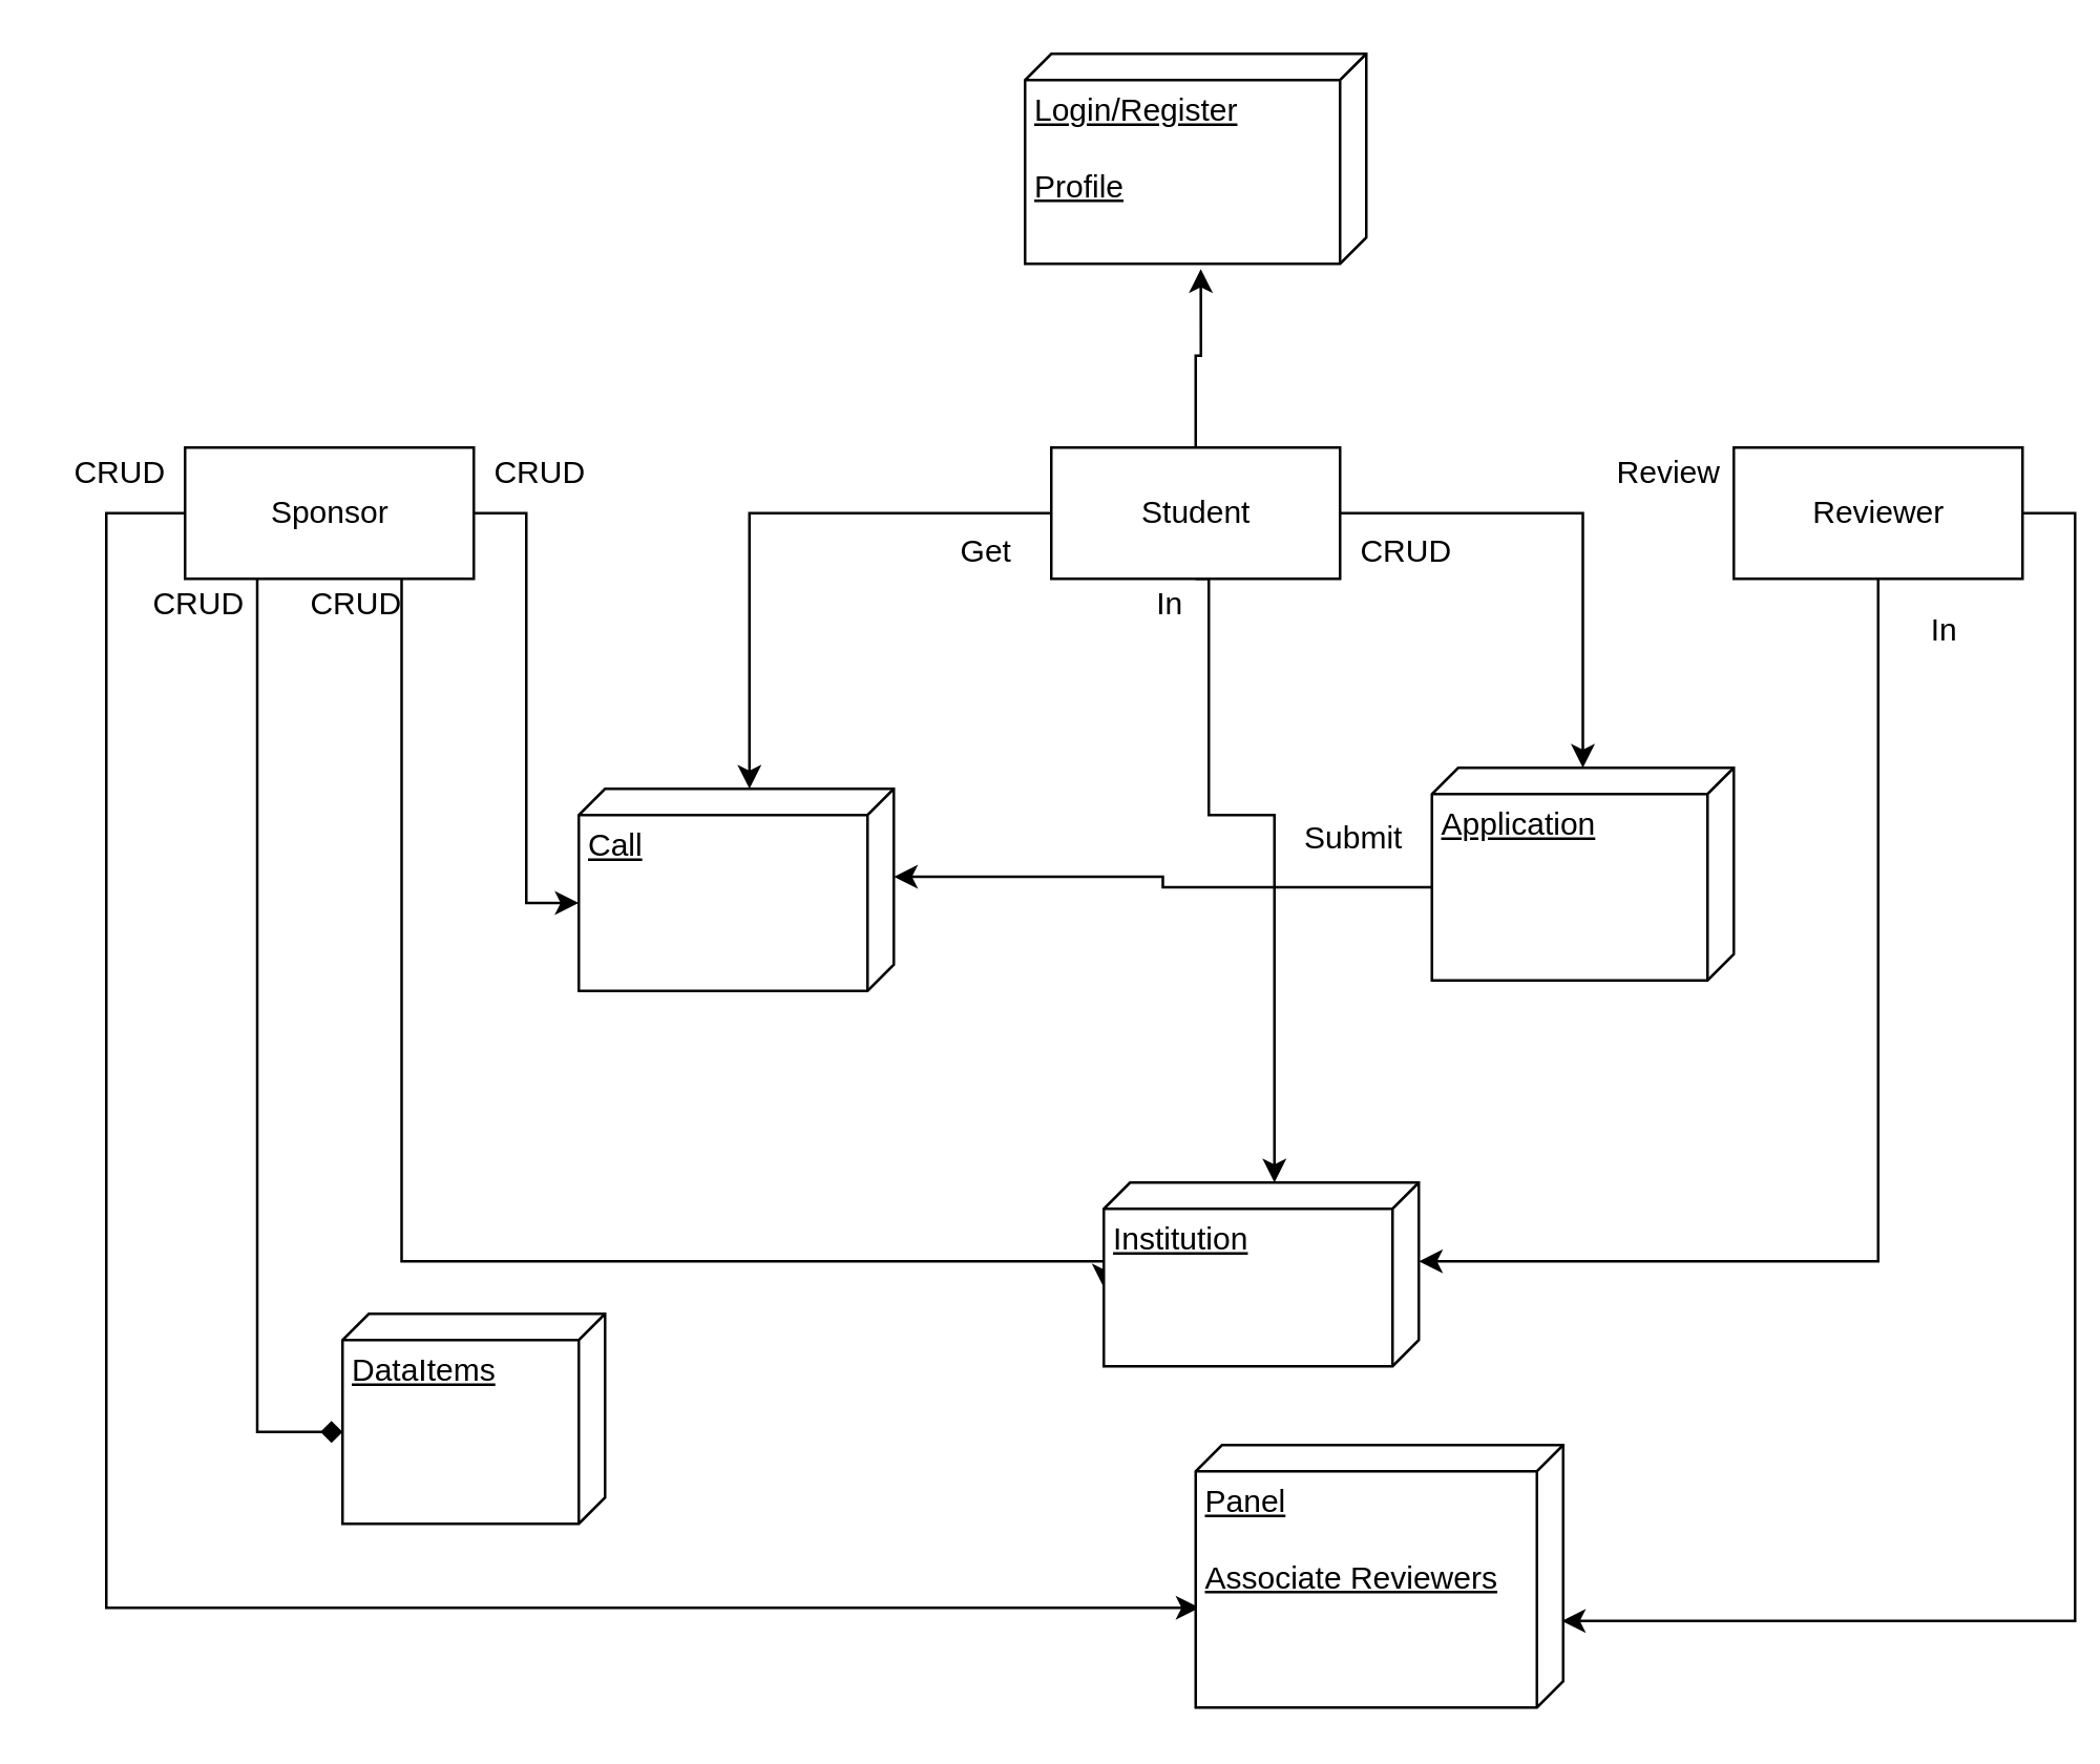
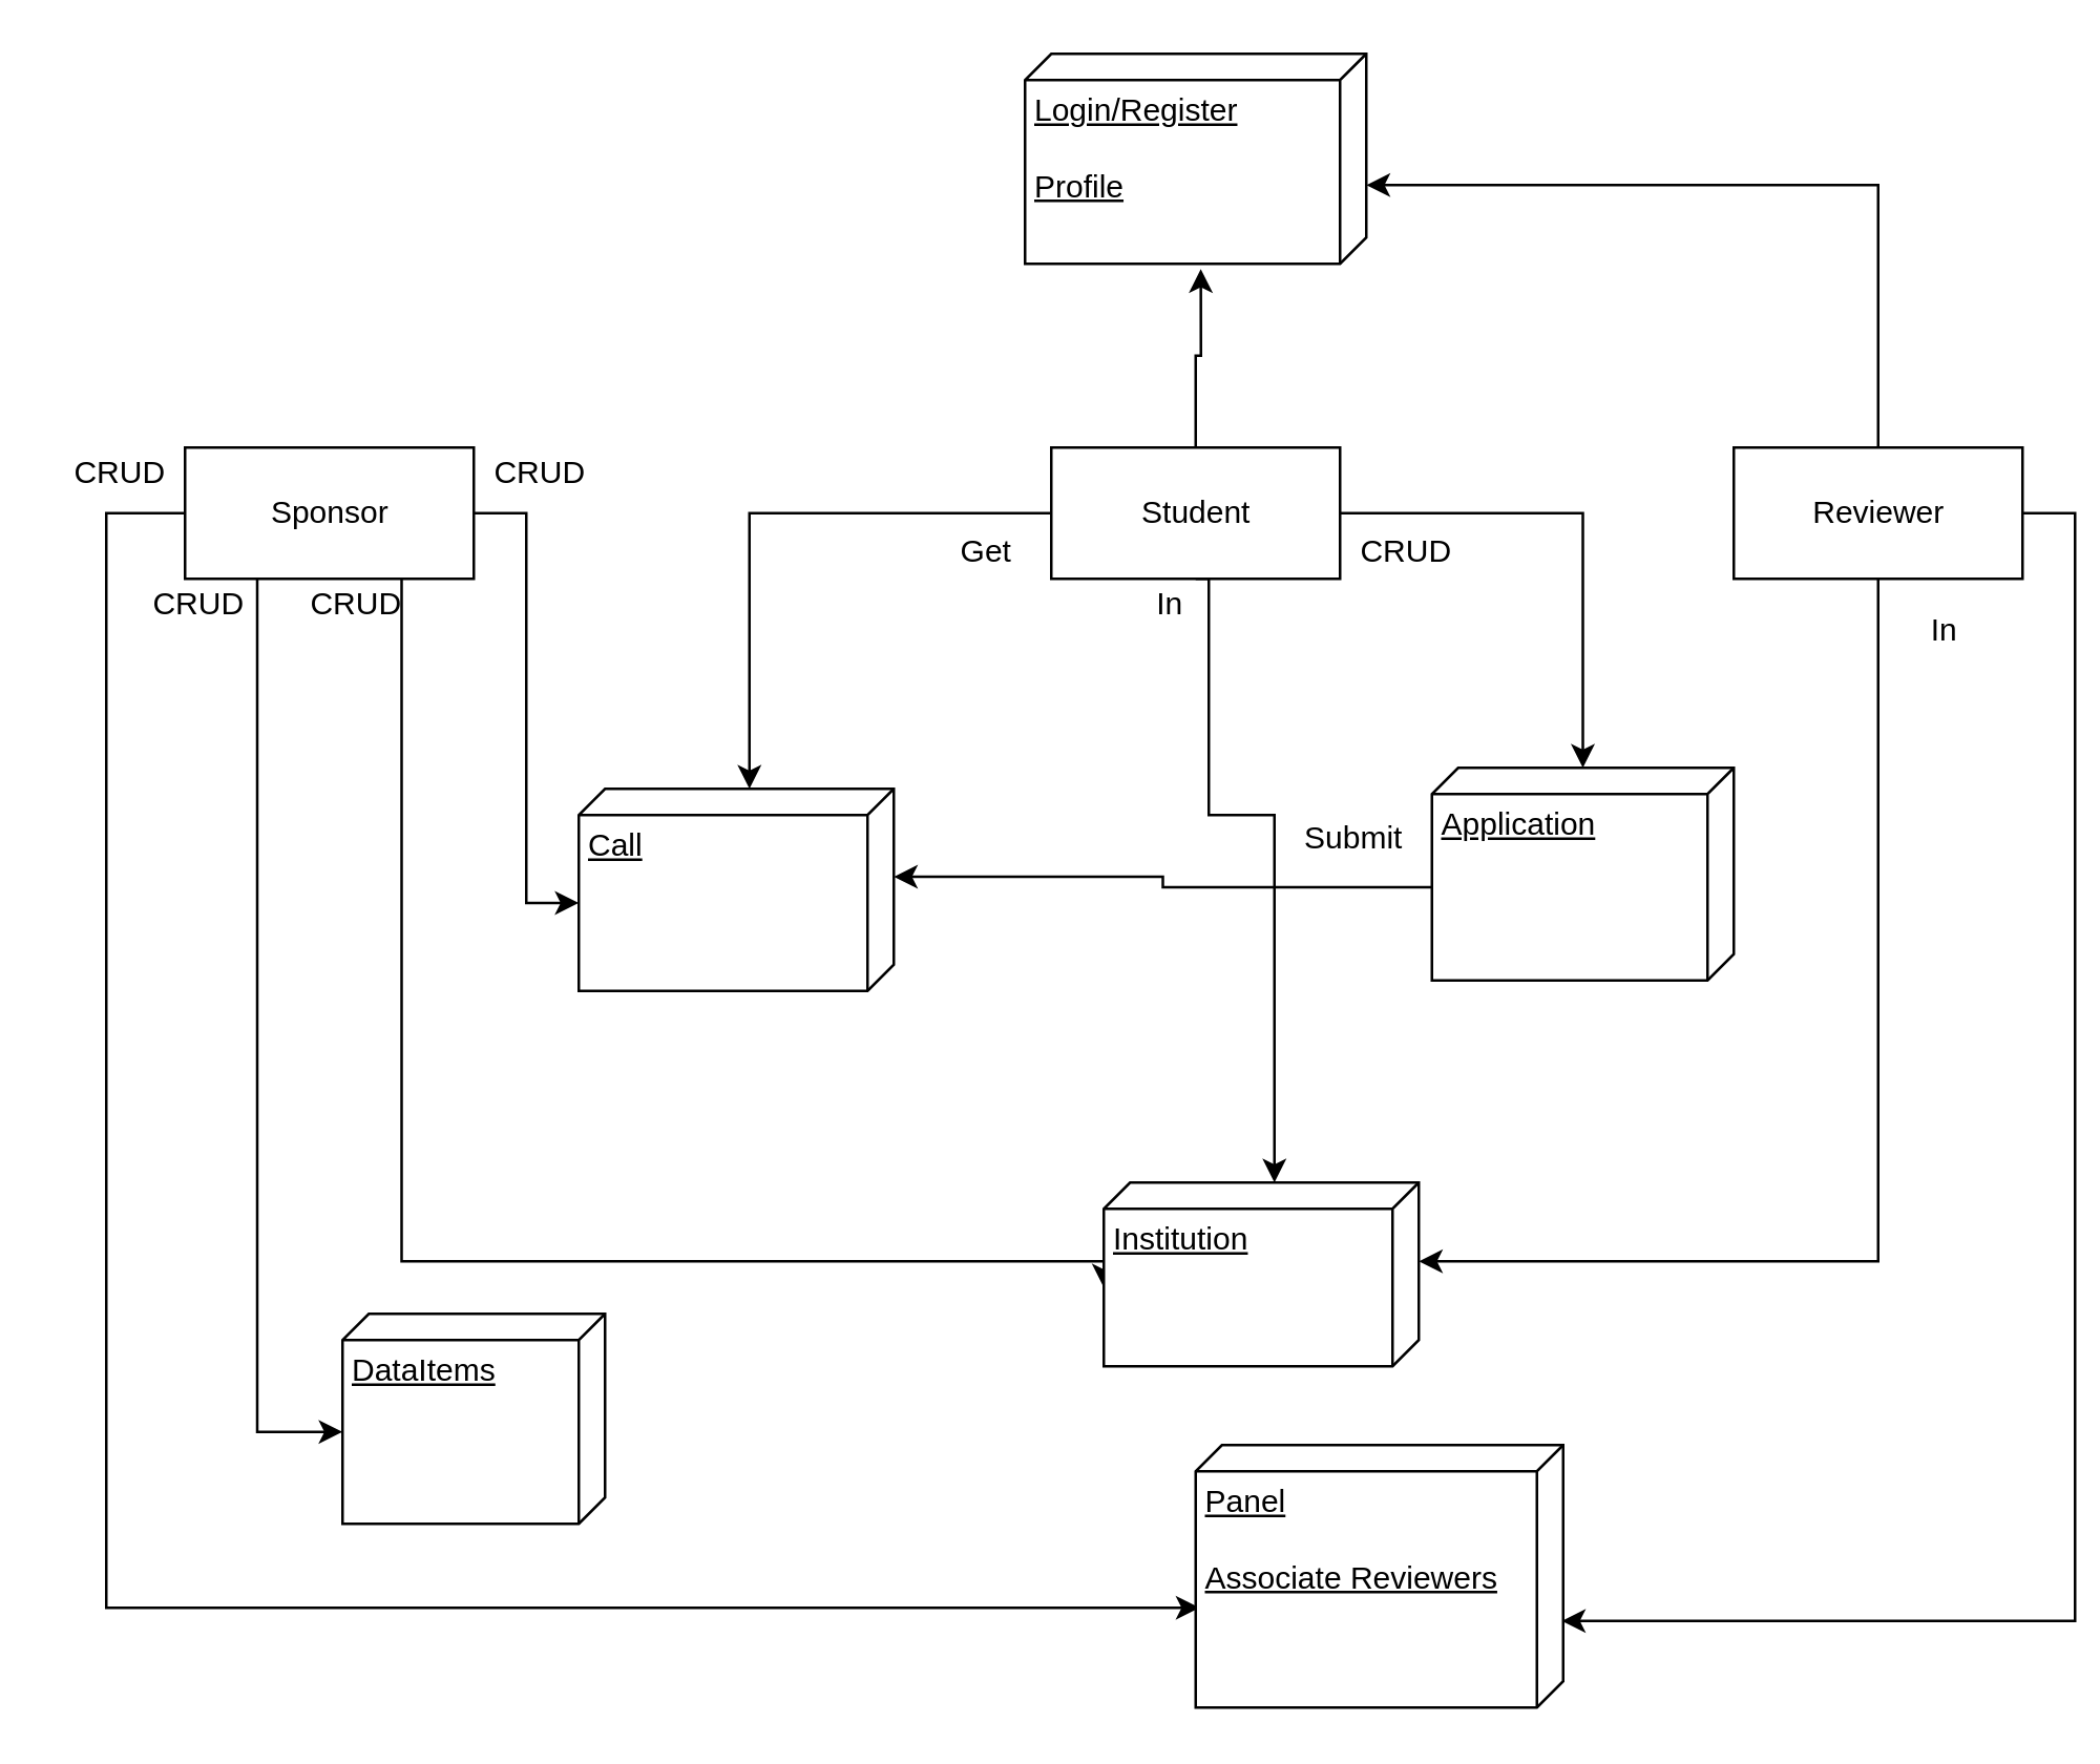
+ <mxCell id="12" style="edgeStyle=orthogonalEdgeStyle;rounded=0;orthogonalLoop=1;jettySize=auto;html=1;exitX=0.5;exitY=0;exitDx=0;exitDy=0;entryX=0.625;entryY=0;entryDx=0;entryDy=0;entryPerimeter=0;" edge="1" parent="1" source="15" target="24"><mxGeometry relative="1" as="geometry" /></mxCell>
- <mxCell id="23" value="Review" style="text;html=1;align=center;verticalAlign=middle;resizable=0;points=[];autosize=1;" vertex="1" parent="1"><mxGeometry x="610" y="170" width="50" height="20" as="geometry" /></mxCell>
- <mxCell id="4" style="edgeStyle=orthogonalEdgeStyle;rounded=0;orthogonalLoop=1;jettySize=auto;html=1;exitX=0.25;exitY=1;exitDx=0;exitDy=0;entryX=0;entryY=0;entryDx=45;entryDy=100;entryPerimeter=0;endArrow=diamond;" edge="1" parent="1" source="6" target="27"><mxGeometry relative="1" as="geometry" /></mxCell>
+ <mxCell id="4" style="edgeStyle=orthogonalEdgeStyle;rounded=0;orthogonalLoop=1;jettySize=auto;html=1;exitX=0.25;exitY=1;exitDx=0;exitDy=0;entryX=0;entryY=0;entryDx=45;entryDy=100;entryPerimeter=0;" edge="1" parent="1" source="6" target="27"><mxGeometry relative="1" as="geometry" /></mxCell>
